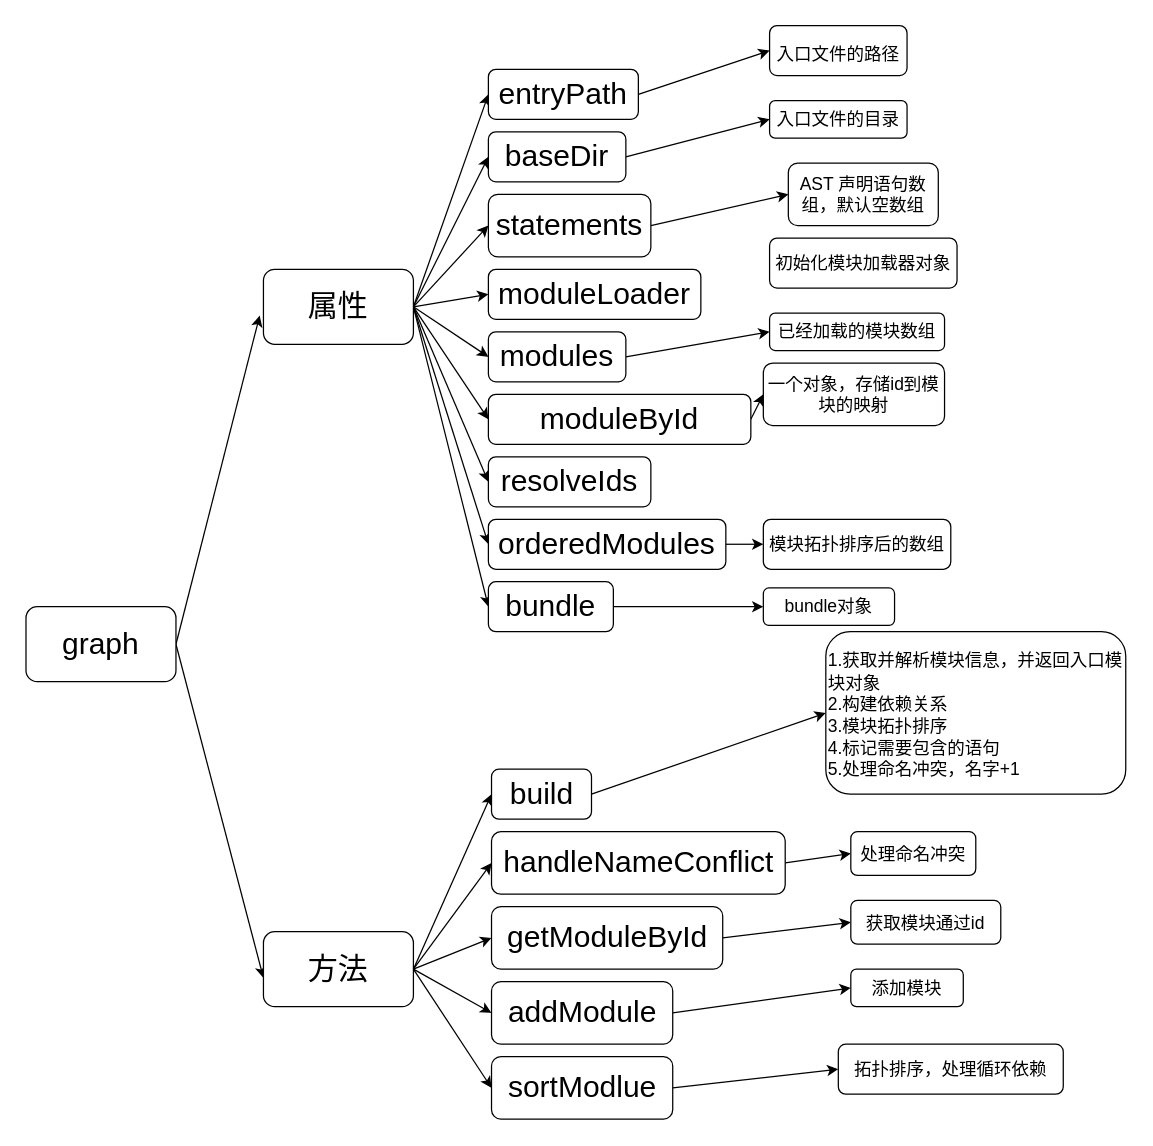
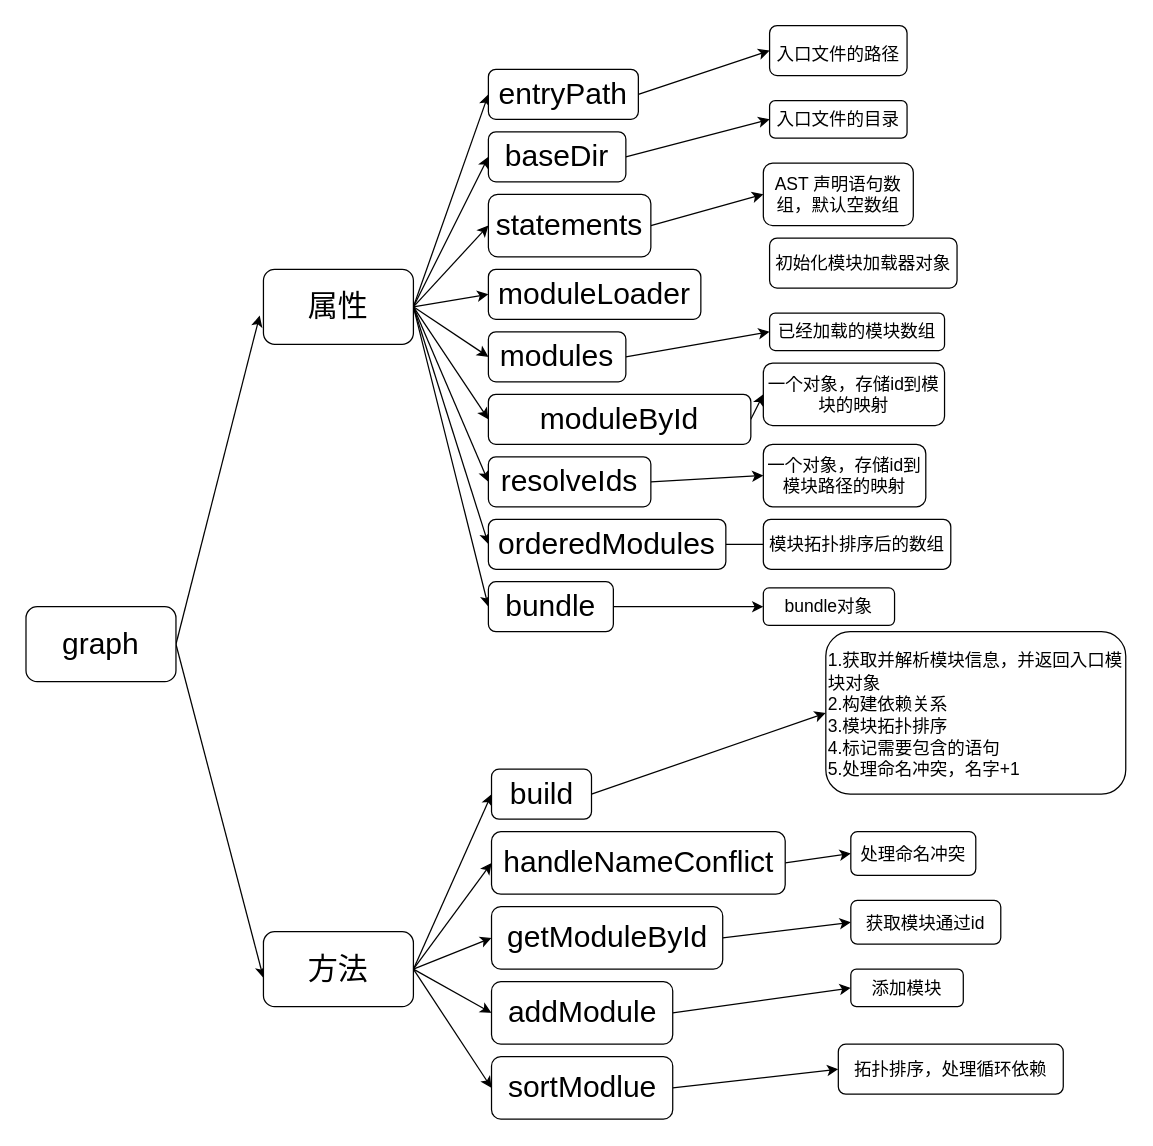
- <mxCell id="40" value="AST 声明语句数组，默认空数组" style="rounded=1;whiteSpace=wrap;html=1;fontSize=14;" vertex="1" parent="1"><mxGeometry x="630" y="130" width="120" height="50" as="geometry" /></mxCell>
+ <mxCell id="40" value="AST 声明语句数组，默认空数组" style="rounded=1;whiteSpace=wrap;html=1;fontSize=14;" vertex="1" parent="1"><mxGeometry x="610" y="130" width="120" height="50" as="geometry" /></mxCell>
+ <mxCell id="44" value="一个对象，存储id到模块路径的映射" style="rounded=1;whiteSpace=wrap;html=1;fontSize=14;" vertex="1" parent="1"><mxGeometry x="610" y="355" width="130" height="50" as="geometry" /></mxCell>
+ <mxCell id="32" style="edgeStyle=none;html=1;exitX=1;exitY=0.5;exitDx=0;exitDy=0;entryX=0;entryY=0.5;entryDx=0;entryDy=0;fontSize=14;" edge="1" parent="1" source="33" target="44"><mxGeometry relative="1" as="geometry" /></mxCell>
- <mxCell id="34" style="edgeStyle=none;html=1;exitX=1;exitY=0.5;exitDx=0;exitDy=0;entryX=0;entryY=0.5;entryDx=0;entryDy=0;fontSize=14;" edge="1" parent="1" source="35" target="45"><mxGeometry relative="1" as="geometry" /></mxCell>
+ <mxCell id="34" style="edgeStyle=none;html=1;exitX=1;exitY=0.5;exitDx=0;exitDy=0;entryX=0;entryY=0.5;entryDx=0;entryDy=0;fontSize=14;endArrow=none;" edge="1" parent="1" source="35" target="45"><mxGeometry relative="1" as="geometry" /></mxCell>
